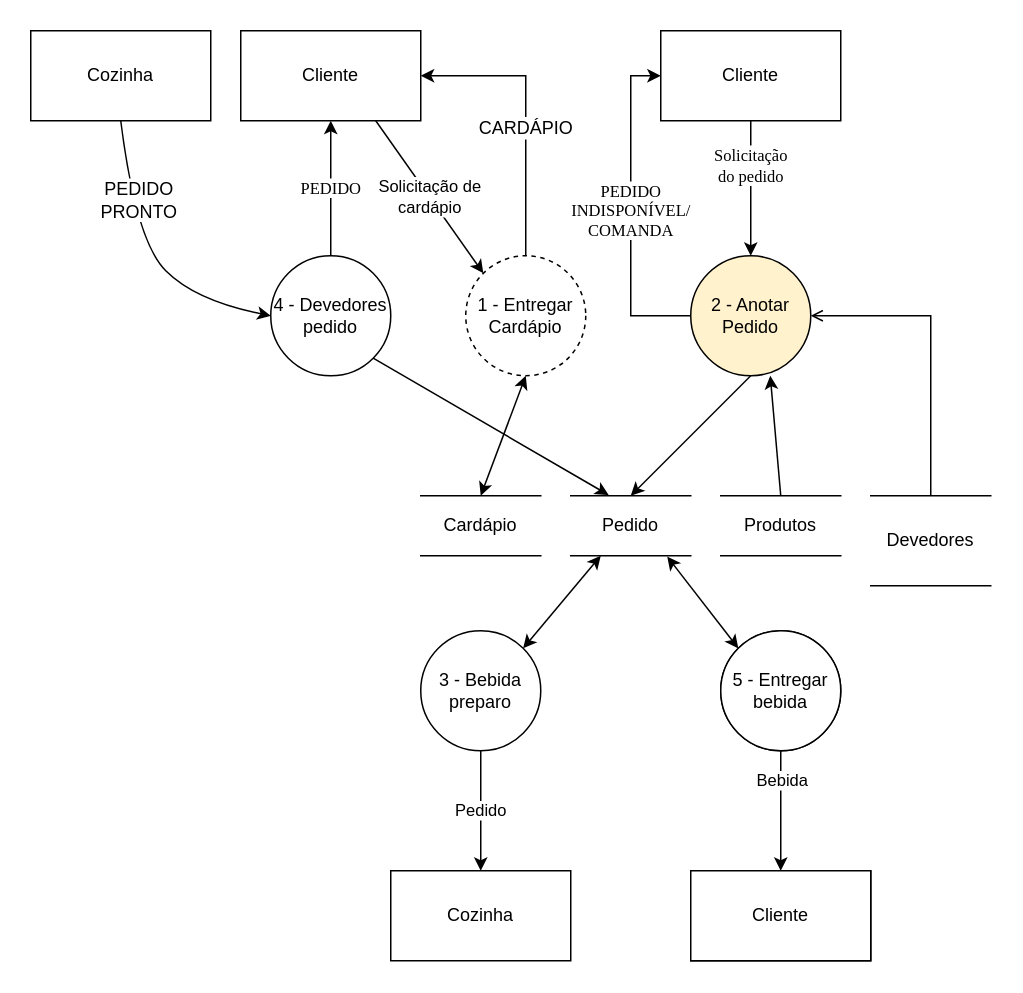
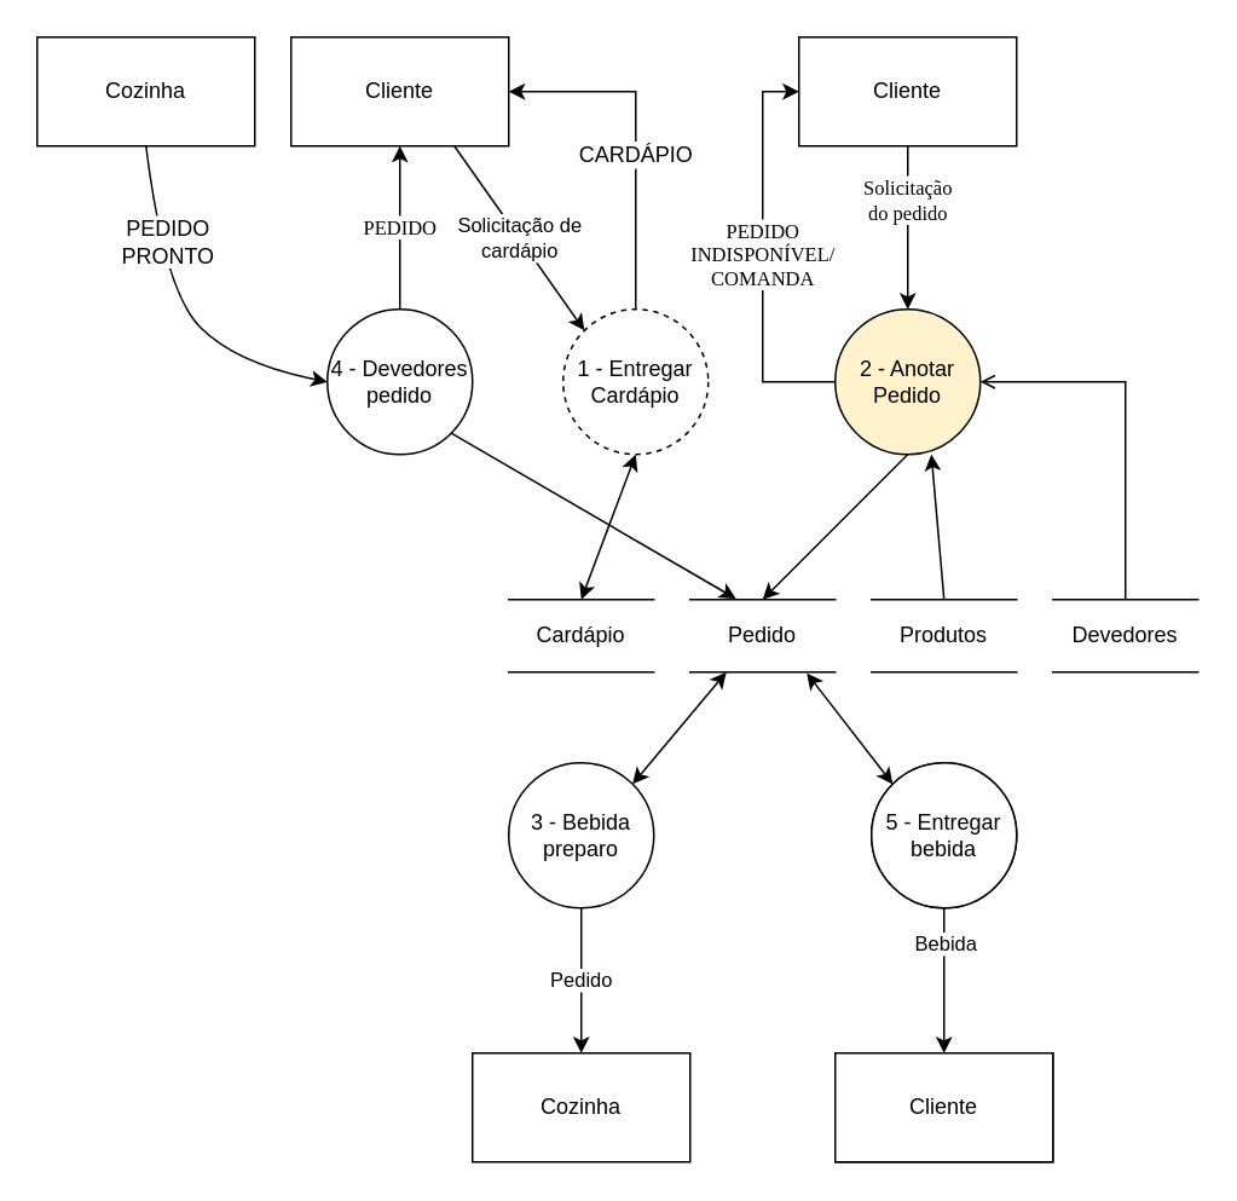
- <mxCell id="26" value="Devedores" style="shape=partialRectangle;whiteSpace=wrap;html=1;left=0;right=0;fillColor=none;" parent="1" vertex="1"><mxGeometry x="580" y="330" width="80" height="60" as="geometry" /></mxCell>
+ <mxCell id="26" value="Devedores" style="shape=partialRectangle;whiteSpace=wrap;html=1;left=0;right=0;fillColor=none;" parent="1" vertex="1"><mxGeometry x="580" y="330" width="80" height="40" as="geometry" /></mxCell>
